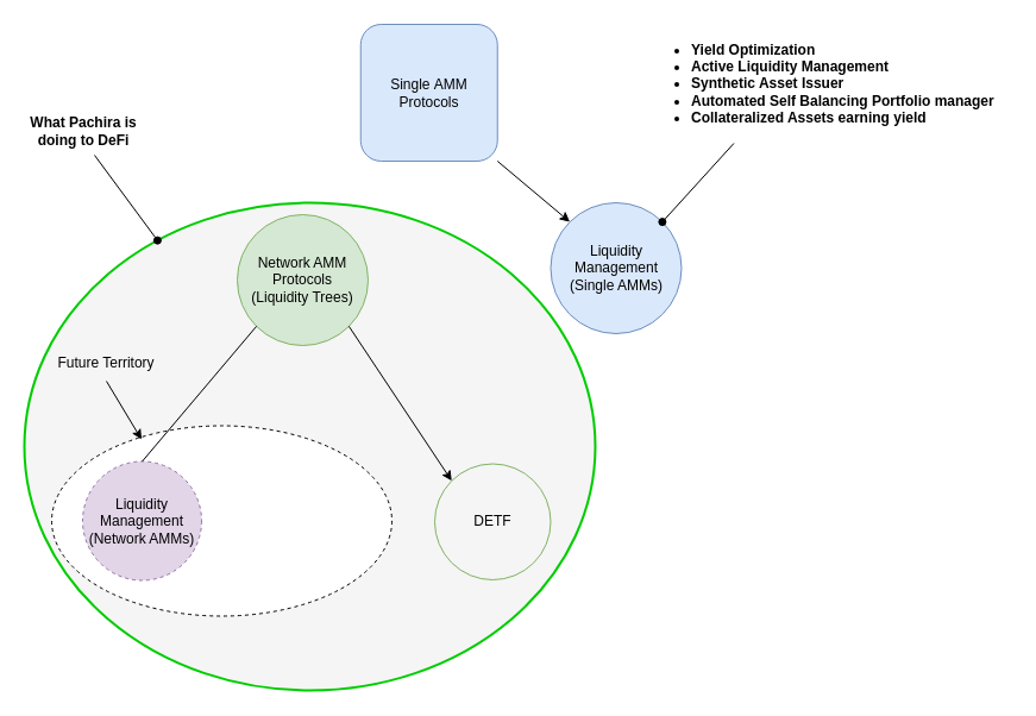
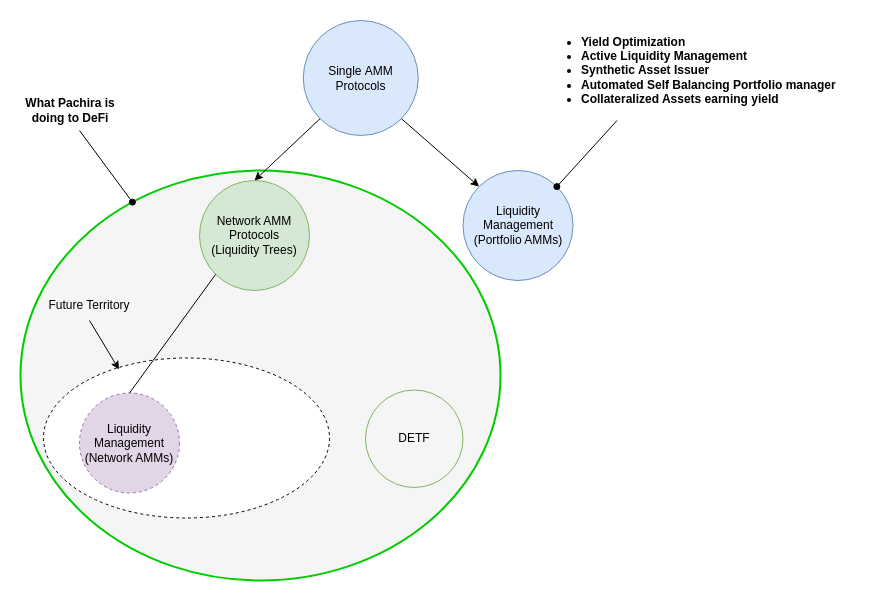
- <mxCell id="4" value="Single&amp;nbsp;AMM&lt;br&gt;Protocols" style="whiteSpace=wrap;html=1;aspect=fixed;fillColor=#dae8fc;strokeColor=#6c8ebf;rounded=1;" parent="1" vertex="1"><mxGeometry x="302.75" y="20" width="115" height="115" as="geometry" /></mxCell>
+ <mxCell id="4" value="Single&amp;nbsp;AMM&lt;br&gt;Protocols" style="ellipse;whiteSpace=wrap;html=1;aspect=fixed;fillColor=#dae8fc;strokeColor=#6c8ebf;" parent="1" vertex="1"><mxGeometry x="302.75" y="20" width="115" height="115" as="geometry" /></mxCell>
+ <mxCell id="8" value="" style="endArrow=classic;html=1;rounded=0;exitX=0;exitY=1;exitDx=0;exitDy=0;entryX=0.5;entryY=0;entryDx=0;entryDy=0;" parent="1" source="4" target="5" edge="1"><mxGeometry width="50" height="50" relative="1" as="geometry"><mxPoint x="179" y="90" as="sourcePoint" /><mxPoint x="149" y="190" as="targetPoint" /></mxGeometry></mxCell>
- <mxCell id="6" value="Liquidity Management&lt;br&gt;(Single AMMs)" style="ellipse;whiteSpace=wrap;html=1;aspect=fixed;fillColor=#dae8fc;strokeColor=#6c8ebf;" parent="1" vertex="1"><mxGeometry x="462.5" y="170" width="110" height="110" as="geometry" /></mxCell>
+ <mxCell id="6" value="Liquidity Management&lt;br&gt;(Portfolio AMMs)" style="ellipse;whiteSpace=wrap;html=1;aspect=fixed;fillColor=#dae8fc;strokeColor=#6c8ebf;" parent="1" vertex="1"><mxGeometry x="462.5" y="170" width="110" height="110" as="geometry" /></mxCell>
- <mxCell id="9" value="" style="endArrow=classic;html=1;rounded=0;entryX=0;entryY=0;entryDx=0;entryDy=0;exitX=1;exitY=1;exitDx=0;exitDy=0;" parent="1" source="5" target="7" edge="1"><mxGeometry width="50" height="50" relative="1" as="geometry"><mxPoint x="49" y="270" as="sourcePoint" /><mxPoint x="99" y="220" as="targetPoint" /></mxGeometry></mxCell>
- <mxCell id="11" value="Liquidity Management&lt;br style=&quot;border-color: var(--border-color);&quot;&gt;(Network AMMs)" style="ellipse;whiteSpace=wrap;html=1;aspect=fixed;dashed=1;fillColor=#e1d5e7;strokeColor=#9673a6;" parent="1" vertex="1"><mxGeometry x="69" y="387.5" width="100" height="100" as="geometry" /></mxCell>
+ <mxCell id="11" value="Liquidity Management&lt;br style=&quot;border-color: var(--border-color);&quot;&gt;(Network AMMs)" style="ellipse;whiteSpace=wrap;html=1;aspect=fixed;dashed=1;fillColor=#e1d5e7;strokeColor=#9673a6;" parent="1" vertex="1"><mxGeometry x="79" y="392.5" width="100" height="100" as="geometry" /></mxCell>
